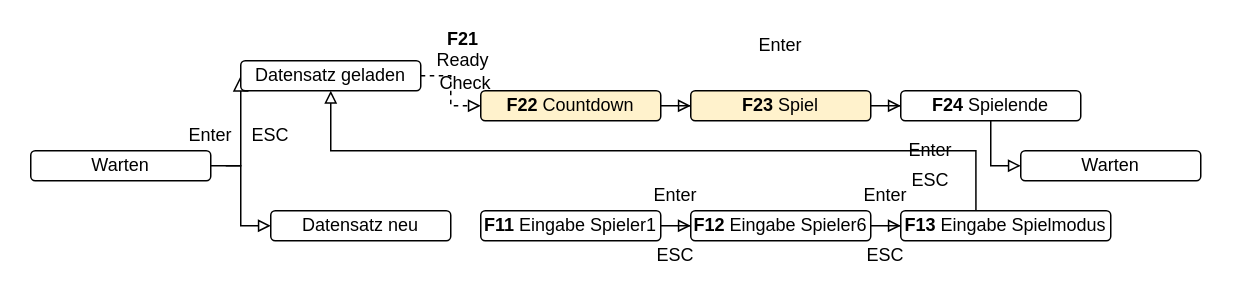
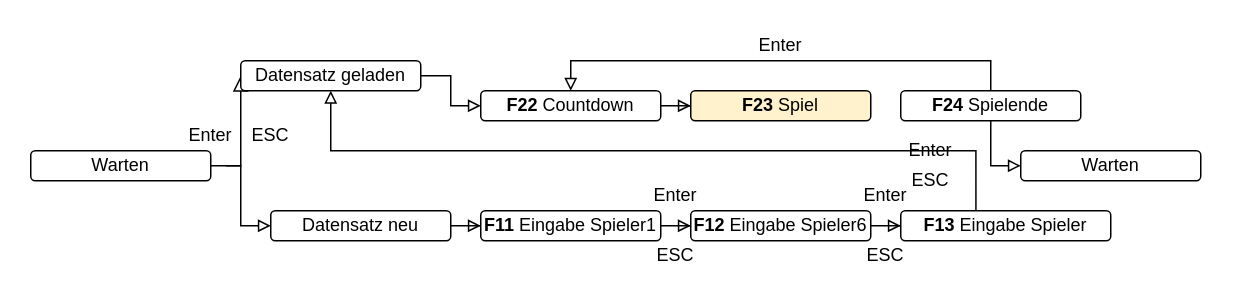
- <mxCell id="32" value="&lt;b&gt;F21&amp;nbsp;&lt;br&gt;&lt;/b&gt;Ready&amp;nbsp;&lt;br&gt;Check" style="text;html=1;align=center;verticalAlign=middle;whiteSpace=wrap;rounded=0;" vertex="1" parent="1"><mxGeometry x="290" y="20" width="40" height="40" as="geometry" /></mxCell>
+ <mxCell id="19" style="edgeStyle=orthogonalEdgeStyle;rounded=0;orthogonalLoop=1;jettySize=auto;html=1;exitX=0.5;exitY=0;exitDx=0;exitDy=0;entryX=0.5;entryY=0;entryDx=0;entryDy=0;endArrow=block;endFill=0;" edge="1" parent="1" source="21" target="16"><mxGeometry relative="1" as="geometry" /></mxCell>
- <mxCell id="13" value="" style="edgeStyle=orthogonalEdgeStyle;rounded=0;orthogonalLoop=1;jettySize=auto;html=1;endArrow=block;endFill=0;dashed=1;" edge="1" parent="1" source="14" target="16"><mxGeometry relative="1" as="geometry" /></mxCell>
+ <mxCell id="13" value="" style="edgeStyle=orthogonalEdgeStyle;rounded=0;orthogonalLoop=1;jettySize=auto;html=1;endArrow=block;endFill=0;" edge="1" parent="1" source="14" target="16"><mxGeometry relative="1" as="geometry" /></mxCell>
- <mxCell id="16" value="&lt;b&gt;F22&amp;nbsp;&lt;/b&gt;Countdown" style="rounded=1;whiteSpace=wrap;html=1;fontSize=12;glass=0;strokeWidth=1;shadow=0;fillColor=#fff2cc;" vertex="1" parent="1"><mxGeometry x="320" y="60" width="120" height="20" as="geometry" /></mxCell>
+ <mxCell id="16" value="&lt;b&gt;F22&amp;nbsp;&lt;/b&gt;Countdown" style="rounded=1;whiteSpace=wrap;html=1;fontSize=12;glass=0;strokeWidth=1;shadow=0;" vertex="1" parent="1"><mxGeometry x="320" y="60" width="120" height="20" as="geometry" /></mxCell>
- <mxCell id="17" value="" style="edgeStyle=orthogonalEdgeStyle;rounded=0;orthogonalLoop=1;jettySize=auto;html=1;endArrow=block;endFill=0;" edge="1" parent="1" source="18" target="21"><mxGeometry relative="1" as="geometry" /></mxCell>
+ <mxCell id="5" value="" style="edgeStyle=orthogonalEdgeStyle;rounded=0;orthogonalLoop=1;jettySize=auto;html=1;endArrow=block;endFill=0;" edge="1" parent="1" source="6" target="8"><mxGeometry relative="1" as="geometry" /></mxCell>
- <mxCell id="12" value="&lt;b&gt;F13&amp;nbsp;&lt;/b&gt;Eingabe Spielmodus" style="rounded=1;whiteSpace=wrap;html=1;fontSize=12;glass=0;strokeWidth=1;shadow=0;" vertex="1" parent="1"><mxGeometry x="600" y="140" width="140" height="20" as="geometry" /></mxCell>
+ <mxCell id="12" value="&lt;b&gt;F13&amp;nbsp;&lt;/b&gt;Eingabe Spieler" style="rounded=1;whiteSpace=wrap;html=1;fontSize=12;glass=0;strokeWidth=1;shadow=0;" vertex="1" parent="1"><mxGeometry x="600" y="140" width="140" height="20" as="geometry" /></mxCell>
